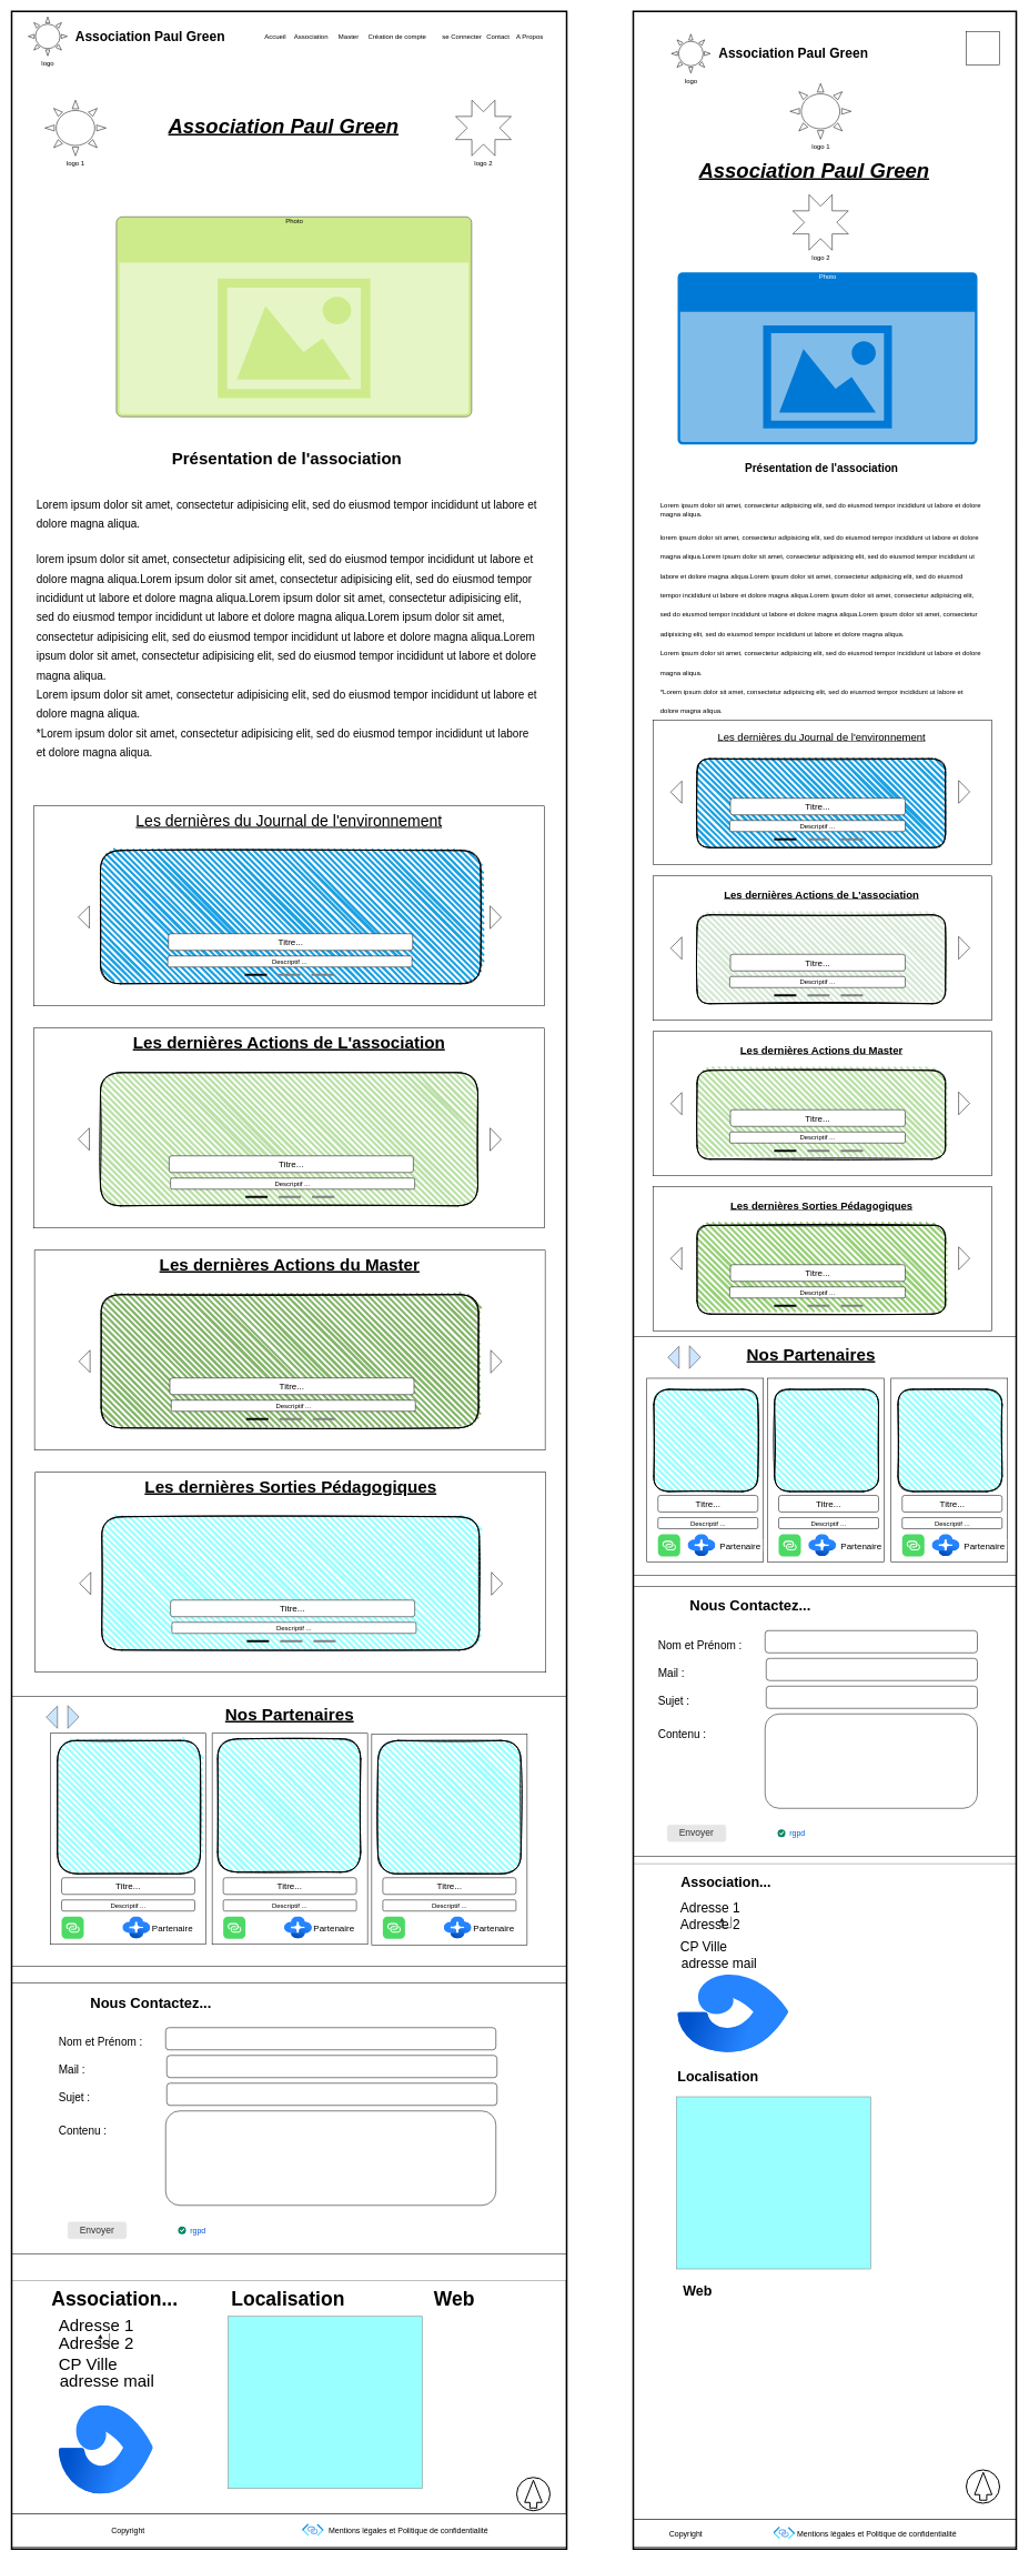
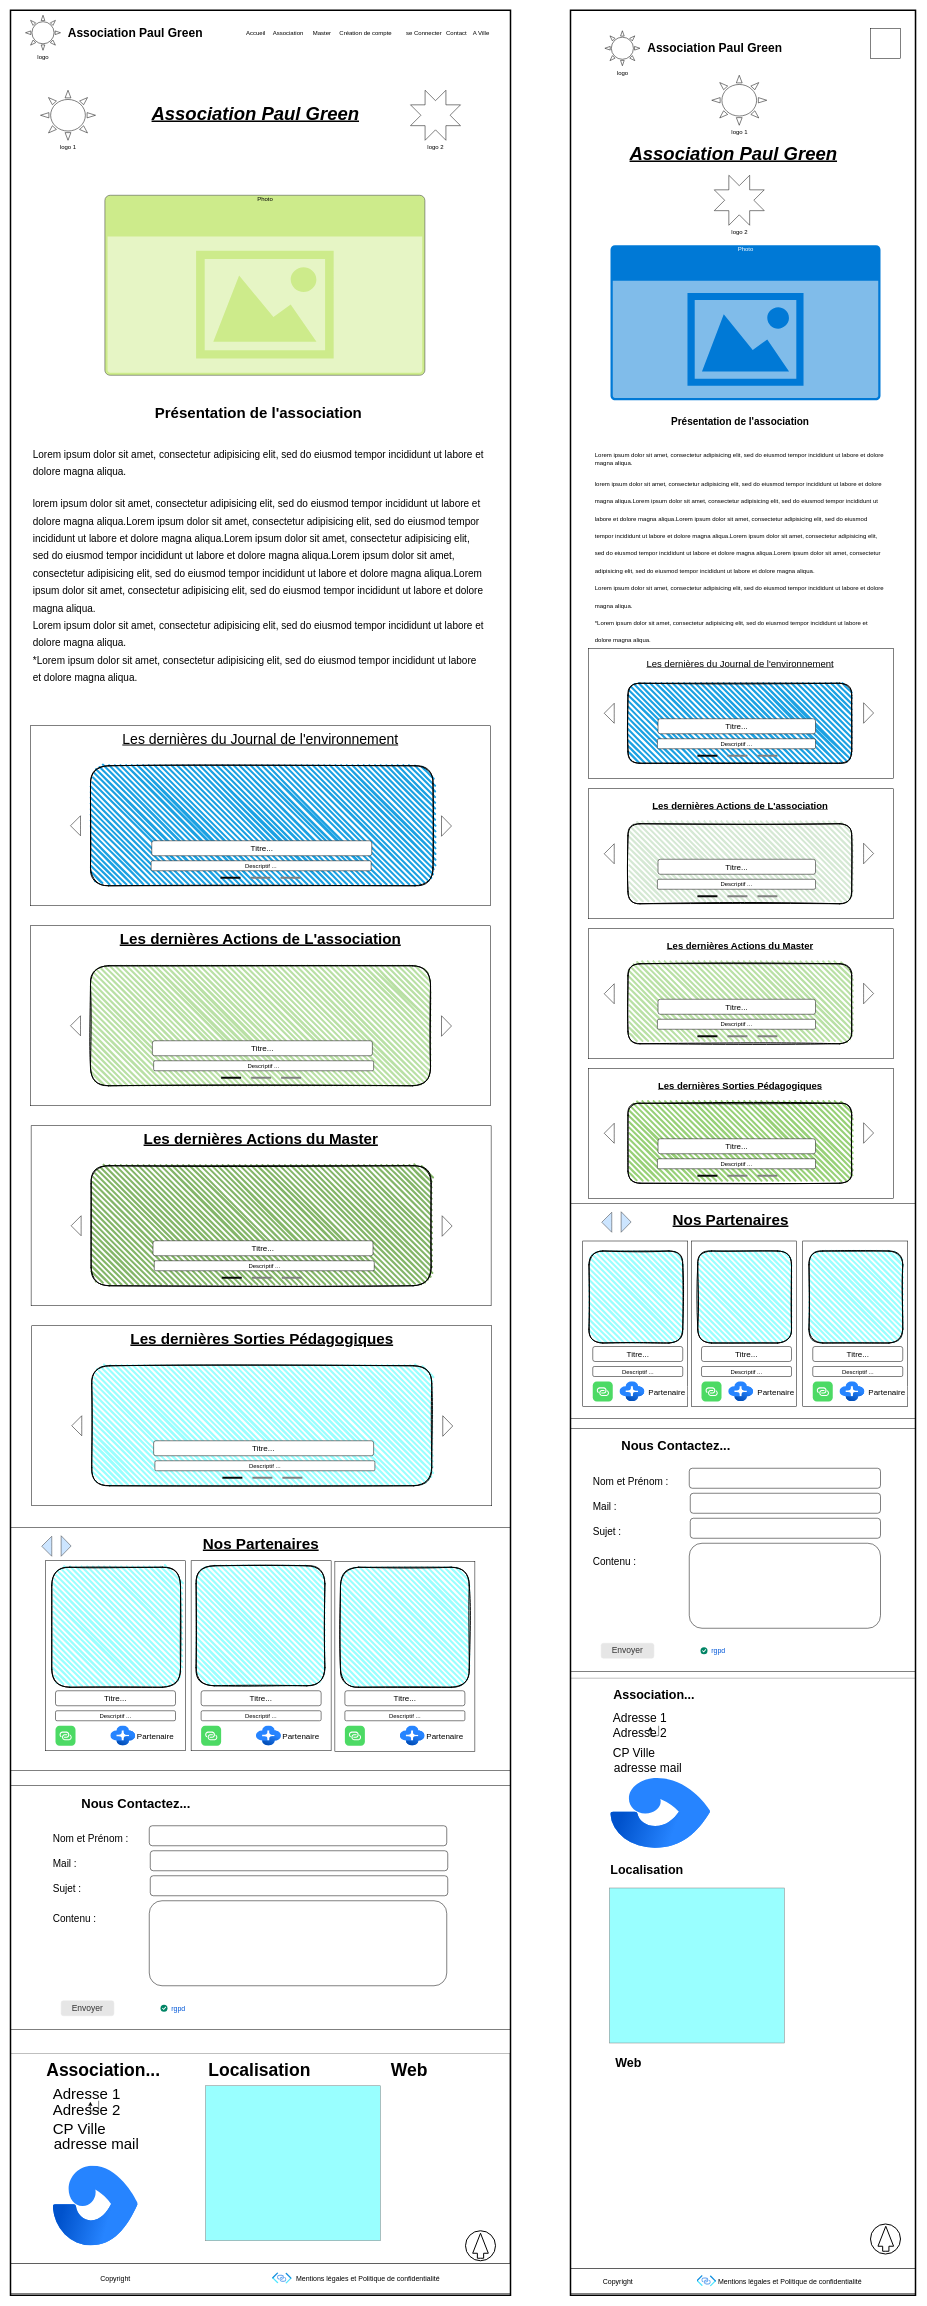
- <mxCell id="12" value="Accueil&lt;span style=&quot;white-space: pre&quot;&gt;&#09;&lt;/span&gt;Association&lt;span style=&quot;white-space: pre&quot;&gt;&#09;&lt;/span&gt;Master&lt;span style=&quot;white-space: pre&quot;&gt;&#09;&lt;/span&gt;&lt;span&gt;Création de compte&lt;span style=&quot;white-space: pre&quot;&gt;&#09;&lt;/span&gt;&lt;span style=&quot;white-space: pre&quot;&gt;&#09;&lt;/span&gt;se&amp;nbsp;&lt;/span&gt;&lt;span&gt;&lt;/span&gt;Connecter&lt;span style=&quot;white-space: pre&quot;&gt;&#09;&lt;/span&gt;&lt;span&gt;Contact&lt;span style=&quot;white-space: pre&quot;&gt;&#09;&lt;/span&gt;&lt;/span&gt;A Propos" style="text;html=1;strokeColor=none;fillColor=none;align=right;verticalAlign=middle;whiteSpace=wrap;rounded=0;" parent="1" vertex="1"><mxGeometry x="460" y="50" width="520" height="30" as="geometry" /></mxCell>
+ <mxCell id="12" value="Accueil&lt;span style=&quot;white-space: pre&quot;&gt;&#09;&lt;/span&gt;Association&lt;span style=&quot;white-space: pre&quot;&gt;&#09;&lt;/span&gt;Master&lt;span style=&quot;white-space: pre&quot;&gt;&#09;&lt;/span&gt;&lt;span&gt;Création de compte&lt;span style=&quot;white-space: pre&quot;&gt;&#09;&lt;/span&gt;&lt;span style=&quot;white-space: pre&quot;&gt;&#09;&lt;/span&gt;se&amp;nbsp;&lt;/span&gt;&lt;span&gt;&lt;/span&gt;Connecter&lt;span style=&quot;white-space: pre&quot;&gt;&#09;&lt;/span&gt;&lt;span&gt;Contact&lt;span style=&quot;white-space: pre&quot;&gt;&#09;&lt;/span&gt;&lt;/span&gt;A Ville" style="text;html=1;strokeColor=none;fillColor=none;align=right;verticalAlign=middle;whiteSpace=wrap;rounded=0;" parent="1" vertex="1"><mxGeometry x="460" y="50" width="520" height="30" as="geometry" /></mxCell>
